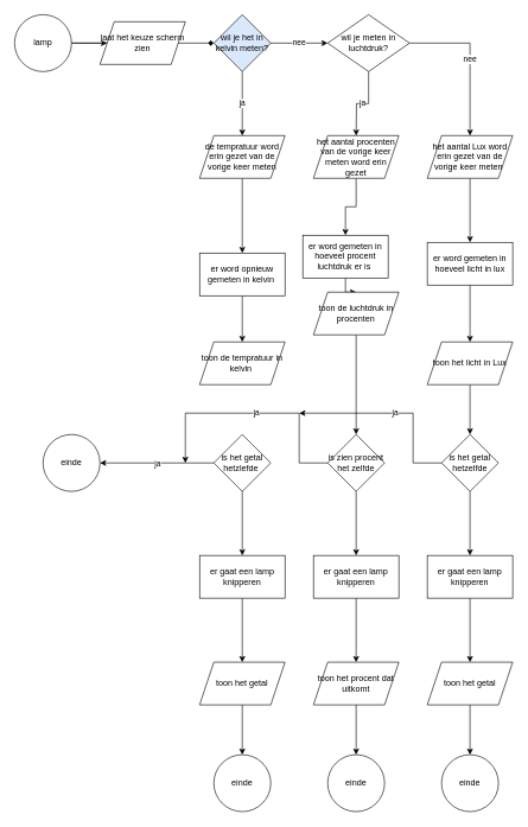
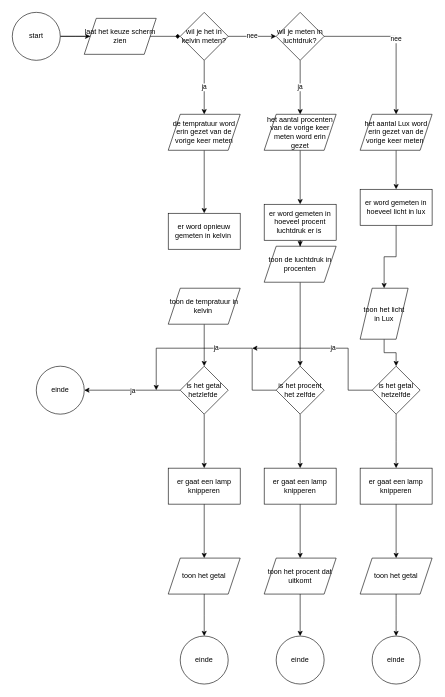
- <mxCell id="4" value="lamp" style="ellipse;whiteSpace=wrap;html=1;aspect=fixed;" vertex="1" parent="1"><mxGeometry x="20" y="20" width="80" height="80" as="geometry" /></mxCell>
+ <mxCell id="4" value="start" style="ellipse;whiteSpace=wrap;html=1;aspect=fixed;" vertex="1" parent="1"><mxGeometry x="20" y="20" width="80" height="80" as="geometry" /></mxCell>
- <mxCell id="7" value="wil je het in kelvin meten?" style="rhombus;whiteSpace=wrap;html=1;fillColor=#dae8fc;" vertex="1" parent="1"><mxGeometry x="300" y="20" width="80" height="80" as="geometry" /></mxCell>
+ <mxCell id="7" value="wil je het in kelvin meten?" style="rhombus;whiteSpace=wrap;html=1;" vertex="1" parent="1"><mxGeometry x="300" y="20" width="80" height="80" as="geometry" /></mxCell>
- <mxCell id="10" value="wil je meten in luchtdruk?" style="rhombus;whiteSpace=wrap;html=1;" vertex="1" parent="1"><mxGeometry x="460" y="20" width="115" height="80" as="geometry" /></mxCell>
+ <mxCell id="10" value="wil je meten in luchtdruk?" style="rhombus;whiteSpace=wrap;html=1;" vertex="1" parent="1"><mxGeometry x="460" y="20" width="80" height="80" as="geometry" /></mxCell>
- <mxCell id="15" value="er word gemeten in hoeveel procent luchtdruk er is&amp;nbsp;" style="rounded=0;whiteSpace=wrap;html=1;" vertex="1" parent="1"><mxGeometry x="425" y="330" width="120" height="60" as="geometry" /></mxCell>
+ <mxCell id="15" value="er word gemeten in hoeveel procent luchtdruk er is&amp;nbsp;" style="rounded=0;whiteSpace=wrap;html=1;" vertex="1" parent="1"><mxGeometry x="440" y="340" width="120" height="60" as="geometry" /></mxCell>
- <mxCell id="17" value="er word gemeten in hoeveel licht in lux" style="rounded=0;whiteSpace=wrap;html=1;" vertex="1" parent="1"><mxGeometry x="600" y="340" width="120" height="60" as="geometry" /></mxCell>
+ <mxCell id="17" value="er word gemeten in hoeveel licht in lux" style="rounded=0;whiteSpace=wrap;html=1;" vertex="1" parent="1"><mxGeometry x="600" y="315" width="120" height="60" as="geometry" /></mxCell>
- <mxCell id="12" value="" style="edgeStyle=orthogonalEdgeStyle;rounded=0;orthogonalLoop=1;jettySize=auto;html=1;" edge="1" parent="1" source="13" target="25"><mxGeometry relative="1" as="geometry" /></mxCell>
- <mxCell id="29" value="toon het licht in Lux" style="shape=parallelogram;perimeter=parallelogramPerimeter;whiteSpace=wrap;html=1;fixedSize=1;rounded=0;" vertex="1" parent="1"><mxGeometry x="600" y="480" width="120" height="60" as="geometry" /></mxCell>
+ <mxCell id="29" value="toon het licht in Lux" style="shape=parallelogram;perimeter=parallelogramPerimeter;whiteSpace=wrap;html=1;fixedSize=1;rounded=0;" vertex="1" parent="1"><mxGeometry x="600" y="480" width="80" height="85" as="geometry" /></mxCell>
+ <mxCell id="24" value="" style="edgeStyle=orthogonalEdgeStyle;rounded=0;orthogonalLoop=1;jettySize=auto;html=1;" edge="1" parent="1" source="25" target="32"><mxGeometry relative="1" as="geometry" /></mxCell>
- <mxCell id="35" value="is zien procent het zelfde" style="rhombus;whiteSpace=wrap;html=1;rounded=0;" vertex="1" parent="1"><mxGeometry x="460" y="610" width="80" height="80" as="geometry" /></mxCell>
+ <mxCell id="35" value="is het procent het zelfde" style="rhombus;whiteSpace=wrap;html=1;rounded=0;" vertex="1" parent="1"><mxGeometry x="460" y="610" width="80" height="80" as="geometry" /></mxCell>
